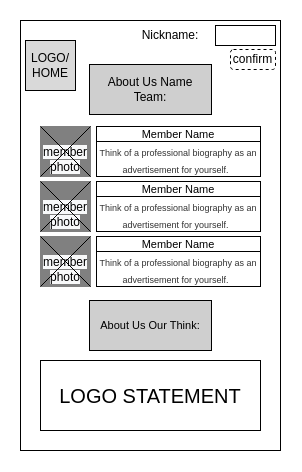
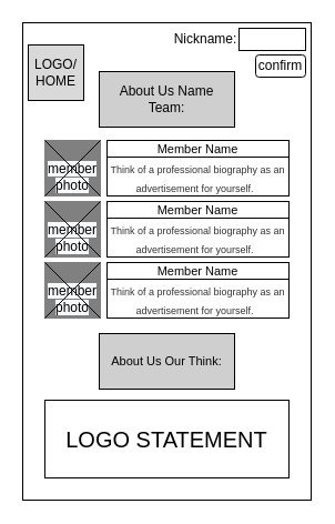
- <mxCell id="23" value="Nickname:" style="text;html=1;strokeColor=none;fillColor=none;align=center;verticalAlign=middle;whiteSpace=wrap;rounded=0;" vertex="1" parent="1"><mxGeometry x="150" y="25" width="40" height="20" as="geometry" /></mxCell>
+ <mxCell id="23" value="Nickname:" style="text;html=1;strokeColor=none;fillColor=none;align=center;verticalAlign=middle;whiteSpace=wrap;rounded=0;" vertex="1" parent="1"><mxGeometry x="165" y="25" width="40" height="20" as="geometry" /></mxCell>
- <mxCell id="22" value="confirm" style="rounded=1;whiteSpace=wrap;html=1;dashed=1;" vertex="1" parent="1"><mxGeometry x="230" y="49" width="45" height="20" as="geometry" /></mxCell>
+ <mxCell id="22" value="confirm" style="rounded=1;whiteSpace=wrap;html=1;" vertex="1" parent="1"><mxGeometry x="230" y="49" width="45" height="20" as="geometry" /></mxCell>
